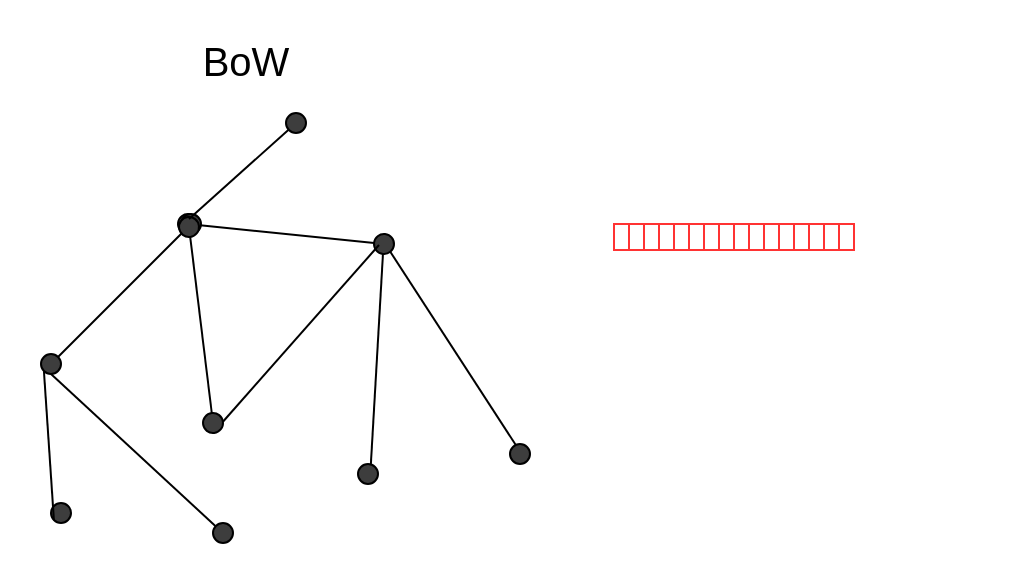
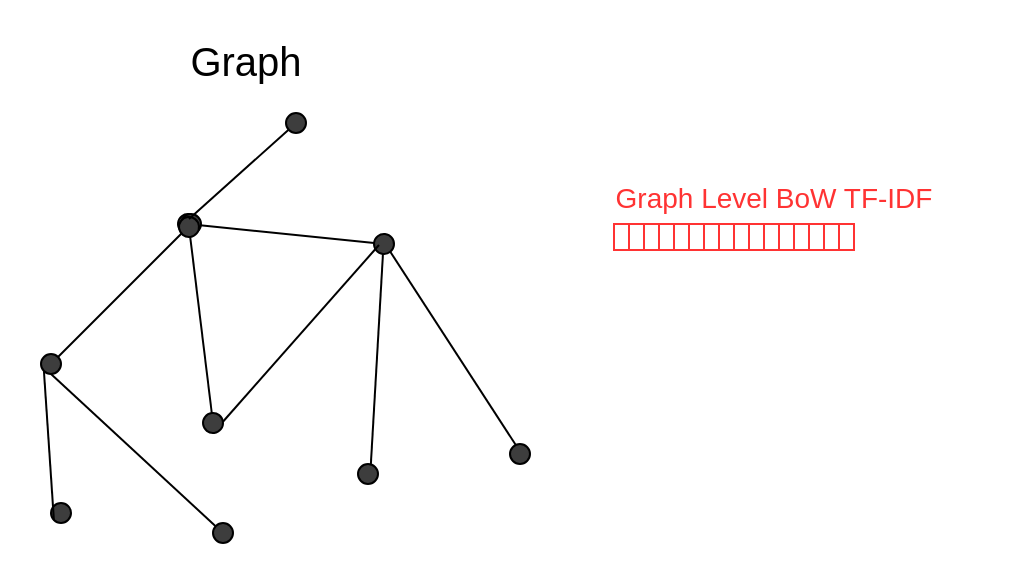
- <mxCell id="27" value="&lt;font style=&quot;font-size: 20px&quot;&gt;BoW&lt;/font&gt;" style="text;html=1;strokeColor=none;fillColor=none;align=center;verticalAlign=middle;whiteSpace=wrap;rounded=0;" parent="1" vertex="1"><mxGeometry x="102.5" y="20" width="40" height="20" as="geometry" /></mxCell>
+ <mxCell id="27" value="&lt;font style=&quot;font-size: 20px&quot;&gt;Graph&lt;/font&gt;" style="text;html=1;strokeColor=none;fillColor=none;align=center;verticalAlign=middle;whiteSpace=wrap;rounded=0;" parent="1" vertex="1"><mxGeometry x="102.5" y="20" width="40" height="20" as="geometry" /></mxCell>
+ <mxCell id="31" value="&lt;font color=&quot;#ff3333&quot; style=&quot;font-size: 14px&quot;&gt;Graph Level BoW TF-IDF&lt;/font&gt;" style="text;html=1;strokeColor=none;fillColor=none;align=center;verticalAlign=middle;whiteSpace=wrap;rounded=0;" vertex="1" parent="1"><mxGeometry x="288" y="89" width="198" height="20" as="geometry" /></mxCell>
